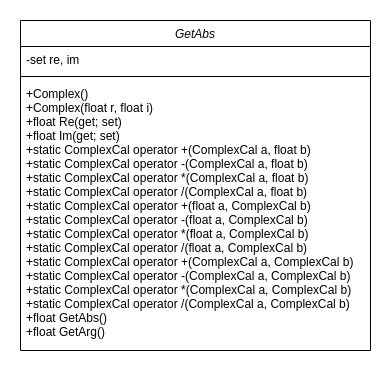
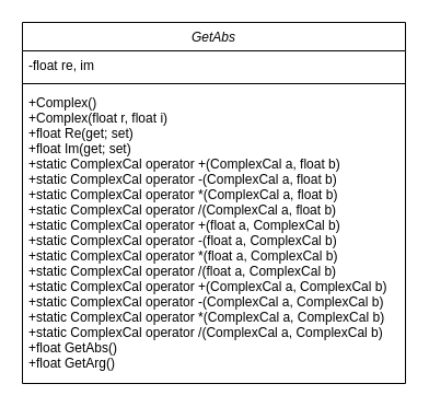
- <mxCell id="3" value="-set re, im" style="text;align=left;verticalAlign=top;spacingLeft=4;spacingRight=4;overflow=hidden;rotatable=0;points=[[0,0.5],[1,0.5]];portConstraint=eastwest;" parent="2" vertex="1"><mxGeometry y="26" width="350" height="26" as="geometry" /></mxCell>
+ <mxCell id="3" value="-float re, im" style="text;align=left;verticalAlign=top;spacingLeft=4;spacingRight=4;overflow=hidden;rotatable=0;points=[[0,0.5],[1,0.5]];portConstraint=eastwest;" parent="2" vertex="1"><mxGeometry y="26" width="350" height="26" as="geometry" /></mxCell>
